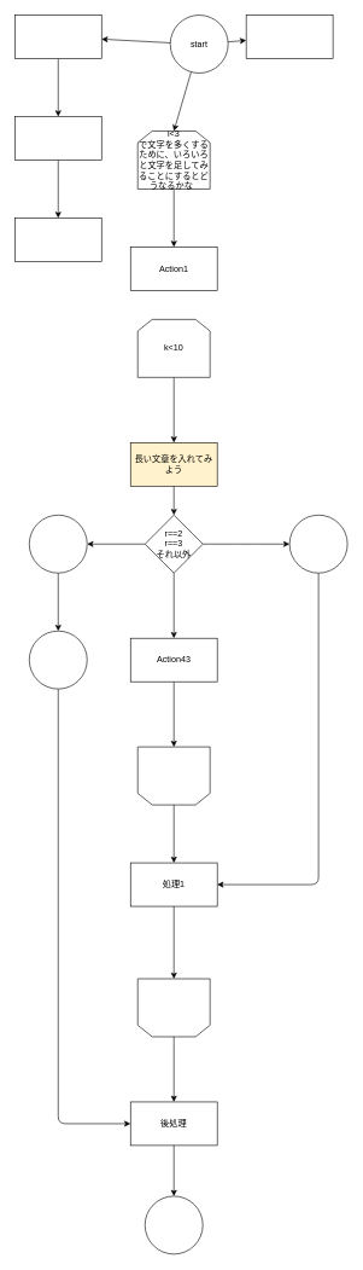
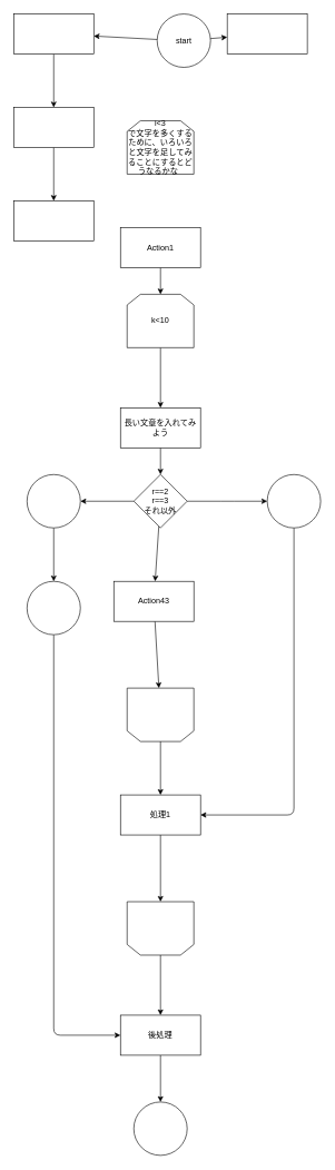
- <mxCell id="2" value="" style="edgeStyle=none;html=1;entryX=0.5;entryY=0;entryDx=0;entryDy=0;" parent="1" source="5" target="13" edge="1"><mxGeometry relative="1" as="geometry"><mxPoint x="240" y="180" as="targetPoint" /></mxGeometry></mxCell>
- <mxCell id="12" value="" style="edgeStyle=none;html=1;entryX=0.5;entryY=0;entryDx=0;entryDy=0;" parent="1" source="13" target="15" edge="1"><mxGeometry relative="1" as="geometry"><mxPoint x="240" y="350" as="targetPoint" /></mxGeometry></mxCell>
+ <mxCell id="14" style="edgeStyle=none;html=1;entryX=0.5;entryY=0;entryDx=0;entryDy=0;" parent="1" source="15" target="22" edge="1"><mxGeometry relative="1" as="geometry" /></mxCell>
- <mxCell id="26" value="長い文章を入れてみよう" style="whiteSpace=wrap;html=1;fillColor=#fff2cc;" parent="1" vertex="1"><mxGeometry x="180" y="610" width="120" height="60" as="geometry" /></mxCell>
+ <mxCell id="26" value="長い文章を入れてみよう" style="whiteSpace=wrap;html=1;" parent="1" vertex="1"><mxGeometry x="180" y="610" width="120" height="60" as="geometry" /></mxCell>
- <mxCell id="32" value="Action43" style="whiteSpace=wrap;html=1;" parent="1" vertex="1"><mxGeometry x="180" y="880" width="120" height="60" as="geometry" /></mxCell>
+ <mxCell id="32" value="Action43" style="whiteSpace=wrap;html=1;" parent="1" vertex="1"><mxGeometry x="170" y="870" width="120" height="60" as="geometry" /></mxCell>
